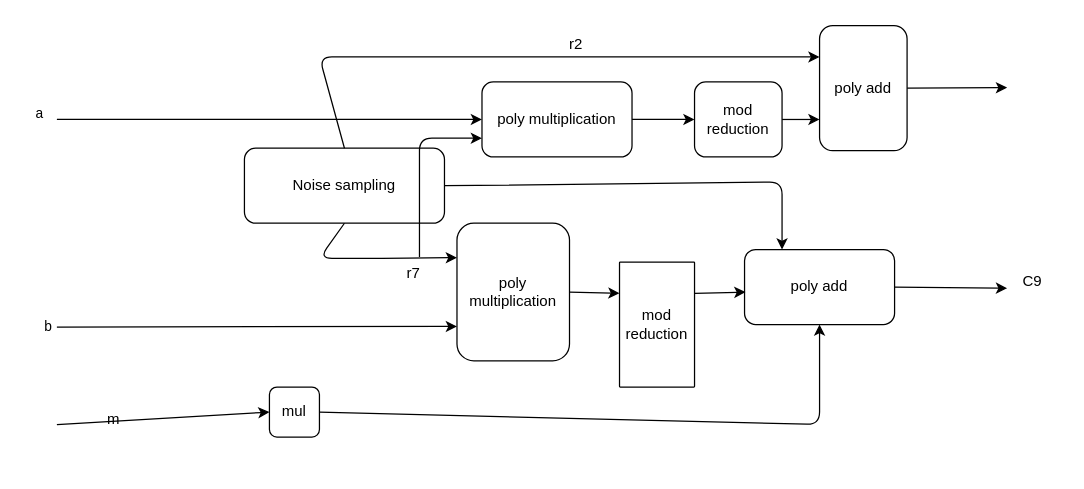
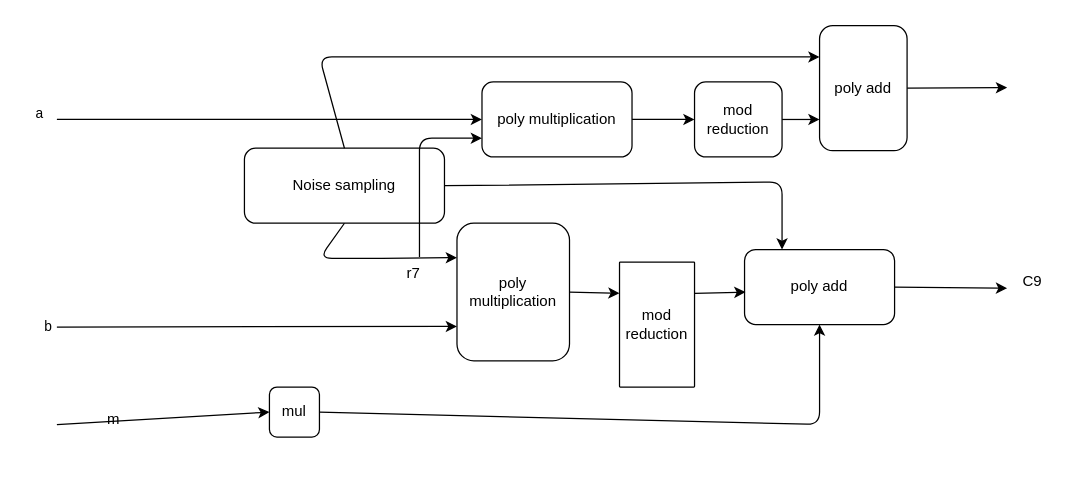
- <mxCell id="28" value="r2" style="text;html=1;align=center;verticalAlign=middle;resizable=0;points=[];autosize=1;strokeColor=none;fillColor=none;" vertex="1" parent="2"><mxGeometry x="425" width="30" height="30" as="geometry" /></mxCell>
